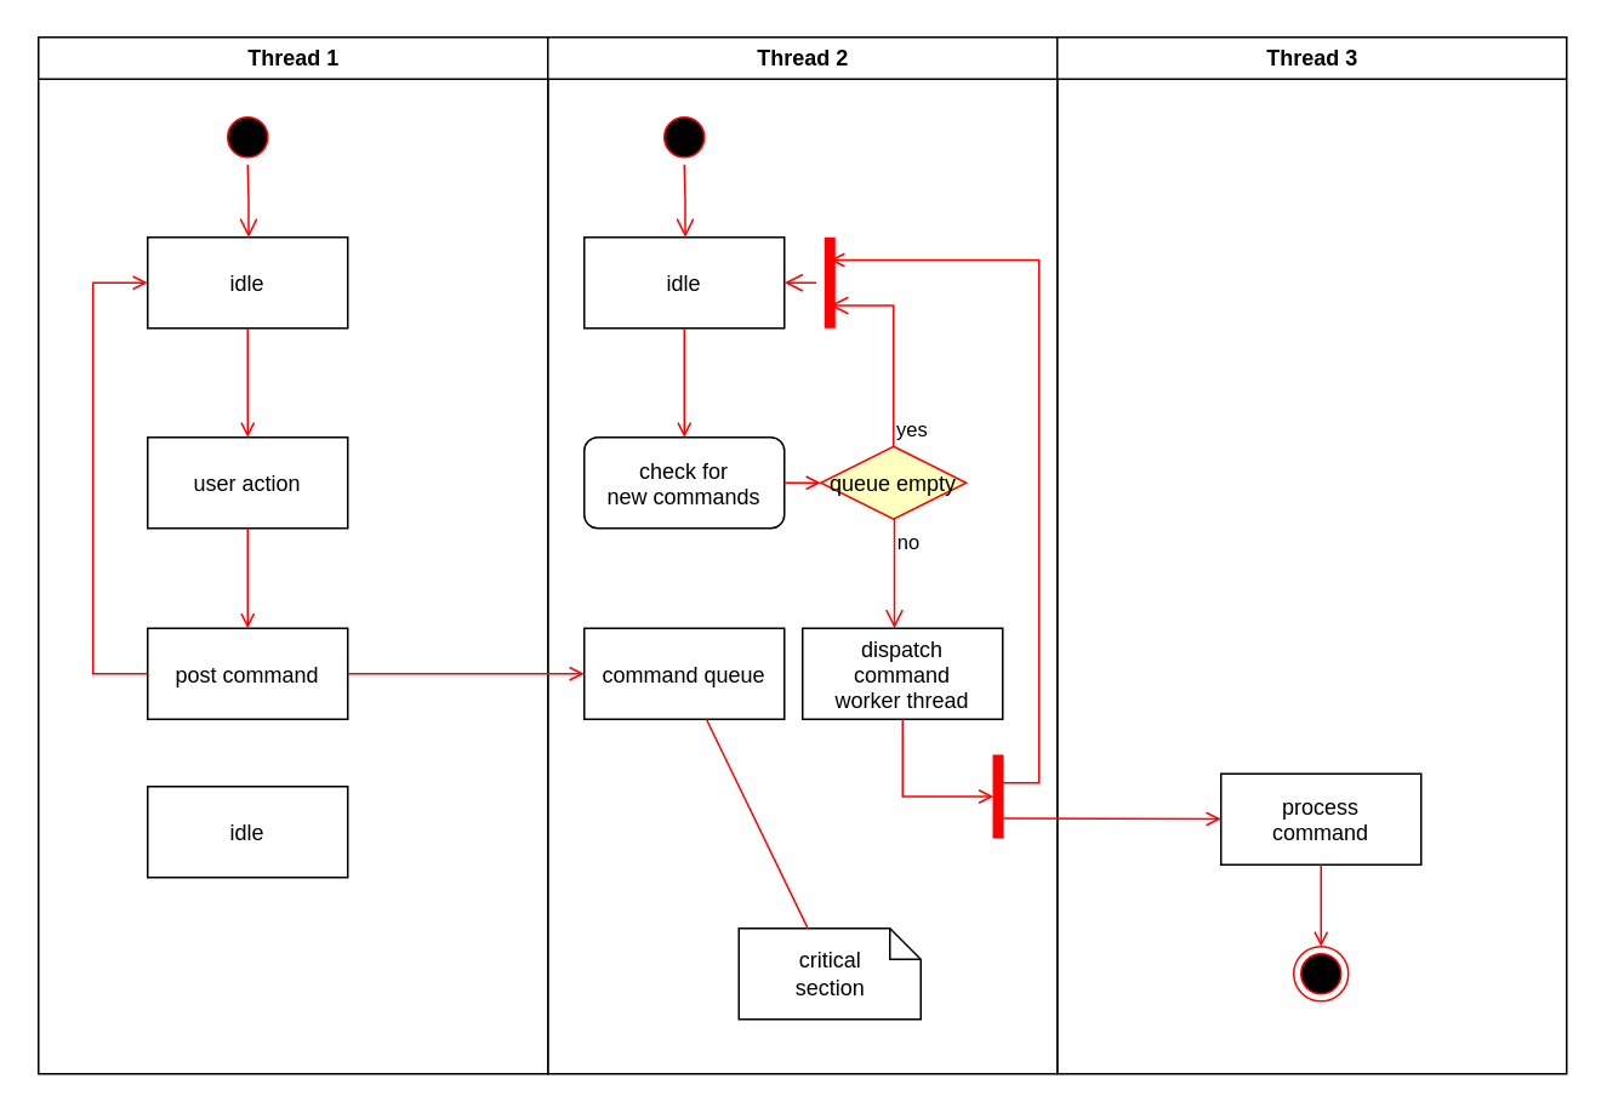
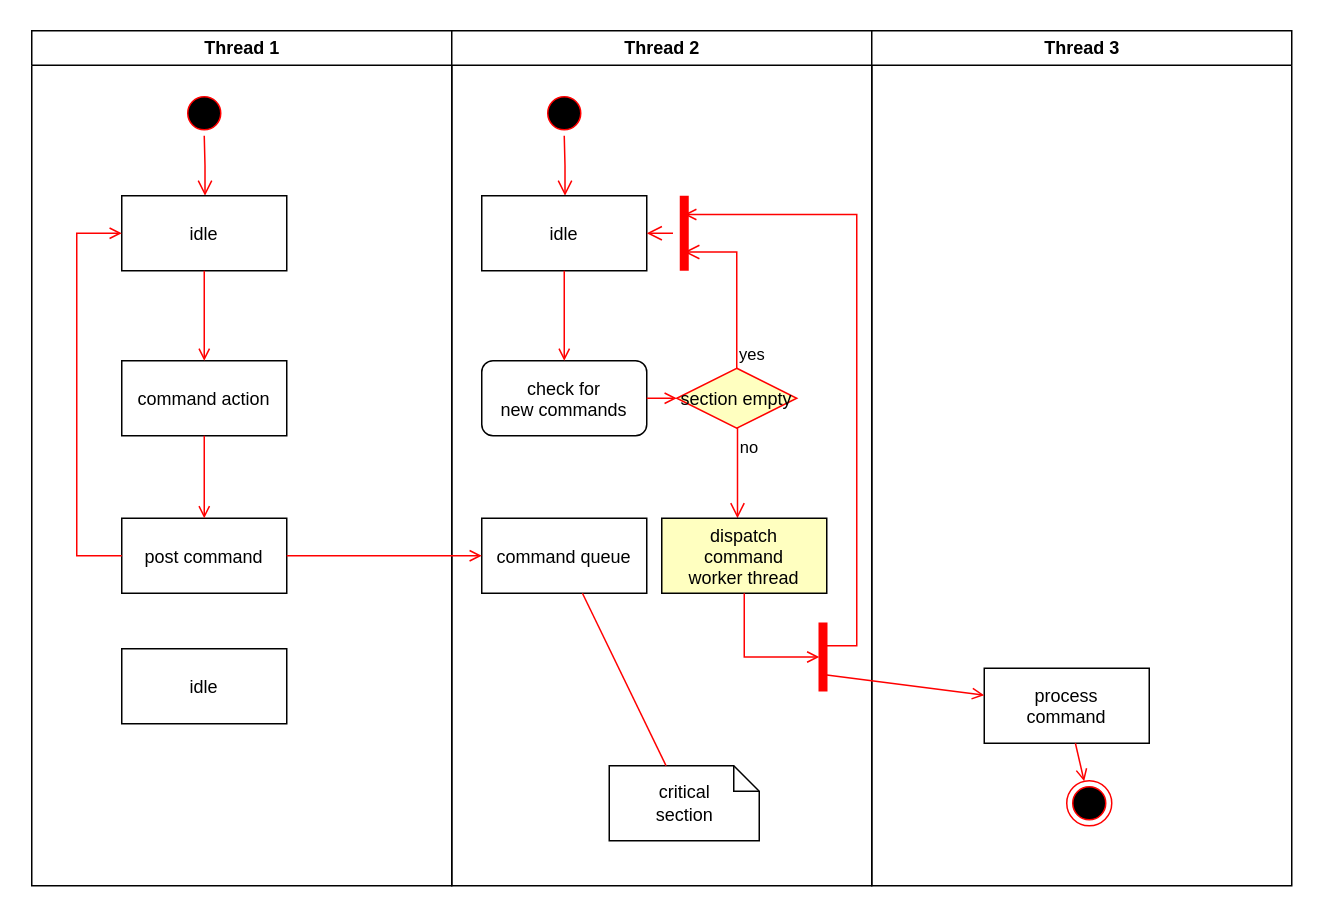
- <mxCell id="6" value="user action" style="" parent="2" vertex="1"><mxGeometry x="60" y="220" width="110" height="50" as="geometry" /></mxCell>
+ <mxCell id="6" value="command action" style="" parent="2" vertex="1"><mxGeometry x="60" y="220" width="110" height="50" as="geometry" /></mxCell>
- <mxCell id="19" value="queue empty" style="rhombus;fillColor=#ffffc0;strokeColor=#ff0000;" parent="12" vertex="1"><mxGeometry x="150" y="225" width="80" height="40" as="geometry" /></mxCell>
+ <mxCell id="19" value="section empty" style="rhombus;fillColor=#ffffc0;strokeColor=#ff0000;" parent="12" vertex="1"><mxGeometry x="150" y="225" width="80" height="40" as="geometry" /></mxCell>
- <mxCell id="25" value="dispatch&#10;command&#10;worker thread" style="" parent="12" vertex="1"><mxGeometry x="140" y="325" width="110" height="50" as="geometry" /></mxCell>
+ <mxCell id="25" value="dispatch&#10;command&#10;worker thread" style="fillColor=#ffffc0;" parent="12" vertex="1"><mxGeometry x="140" y="325" width="110" height="50" as="geometry" /></mxCell>
- <mxCell id="31" value="process&#10;command" style="" parent="30" vertex="1"><mxGeometry x="90" y="405" width="110" height="50" as="geometry" /></mxCell>
+ <mxCell id="31" value="process&#10;command" style="" parent="30" vertex="1"><mxGeometry x="75" y="425" width="110" height="50" as="geometry" /></mxCell>
